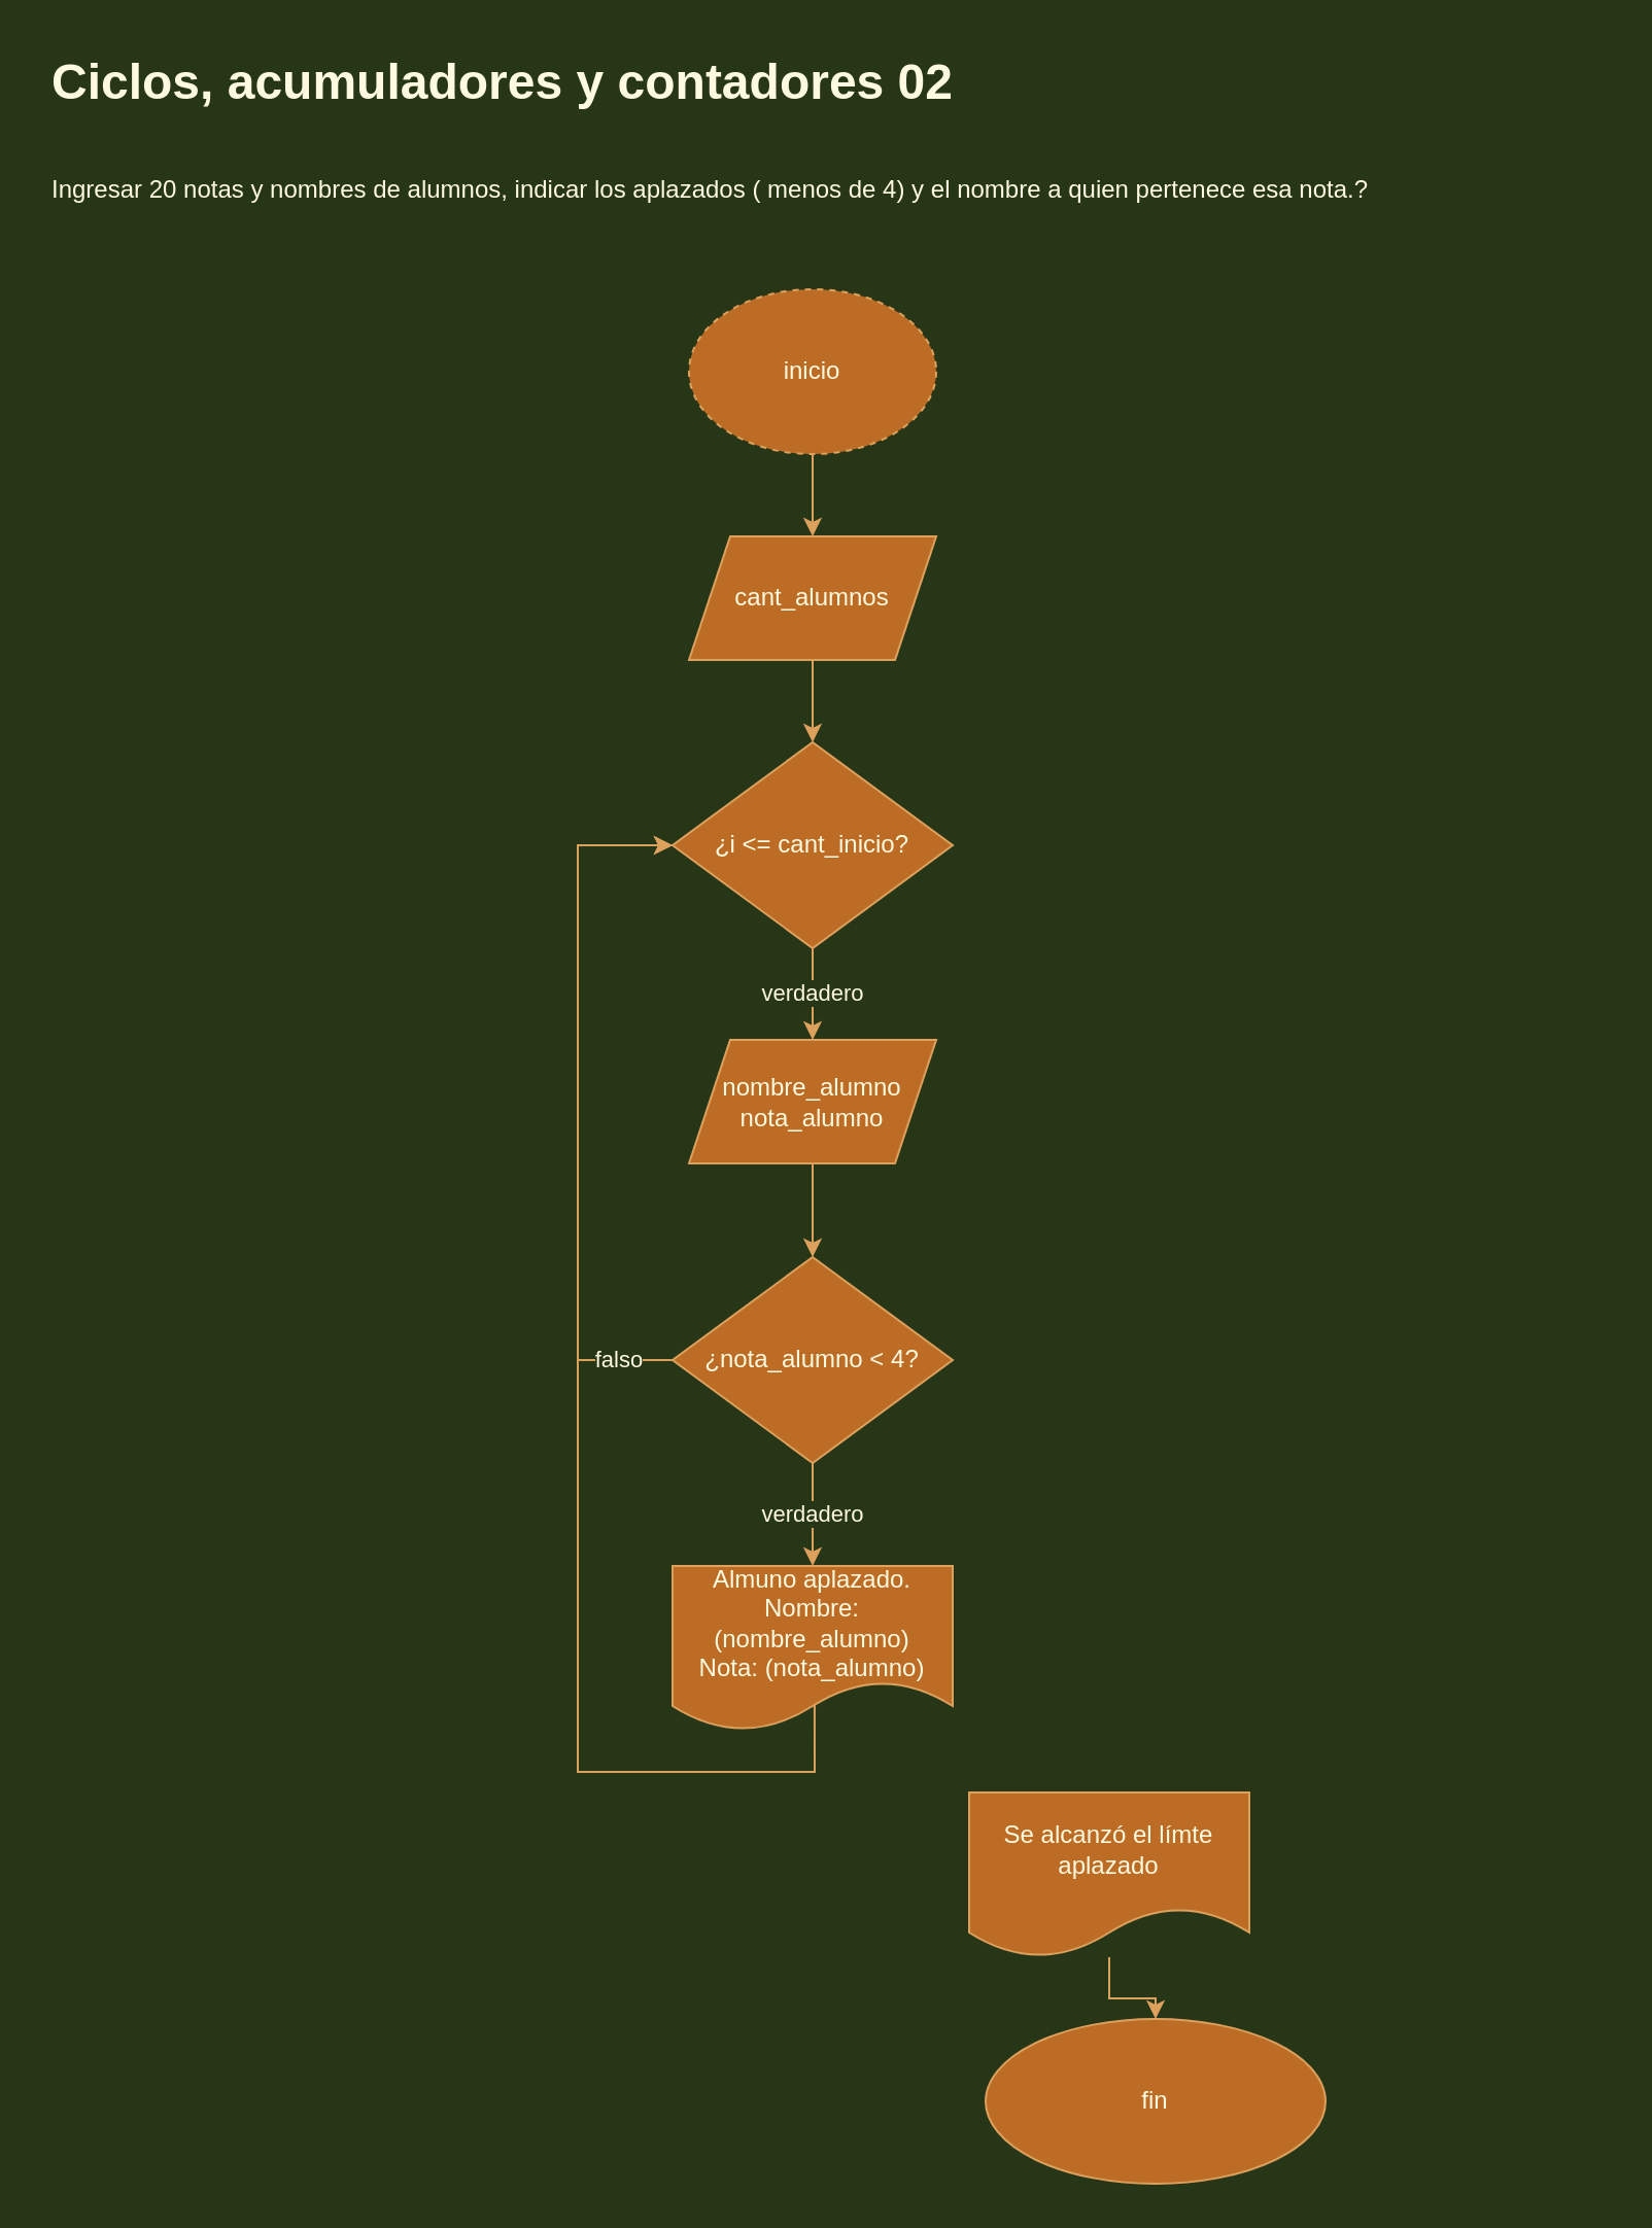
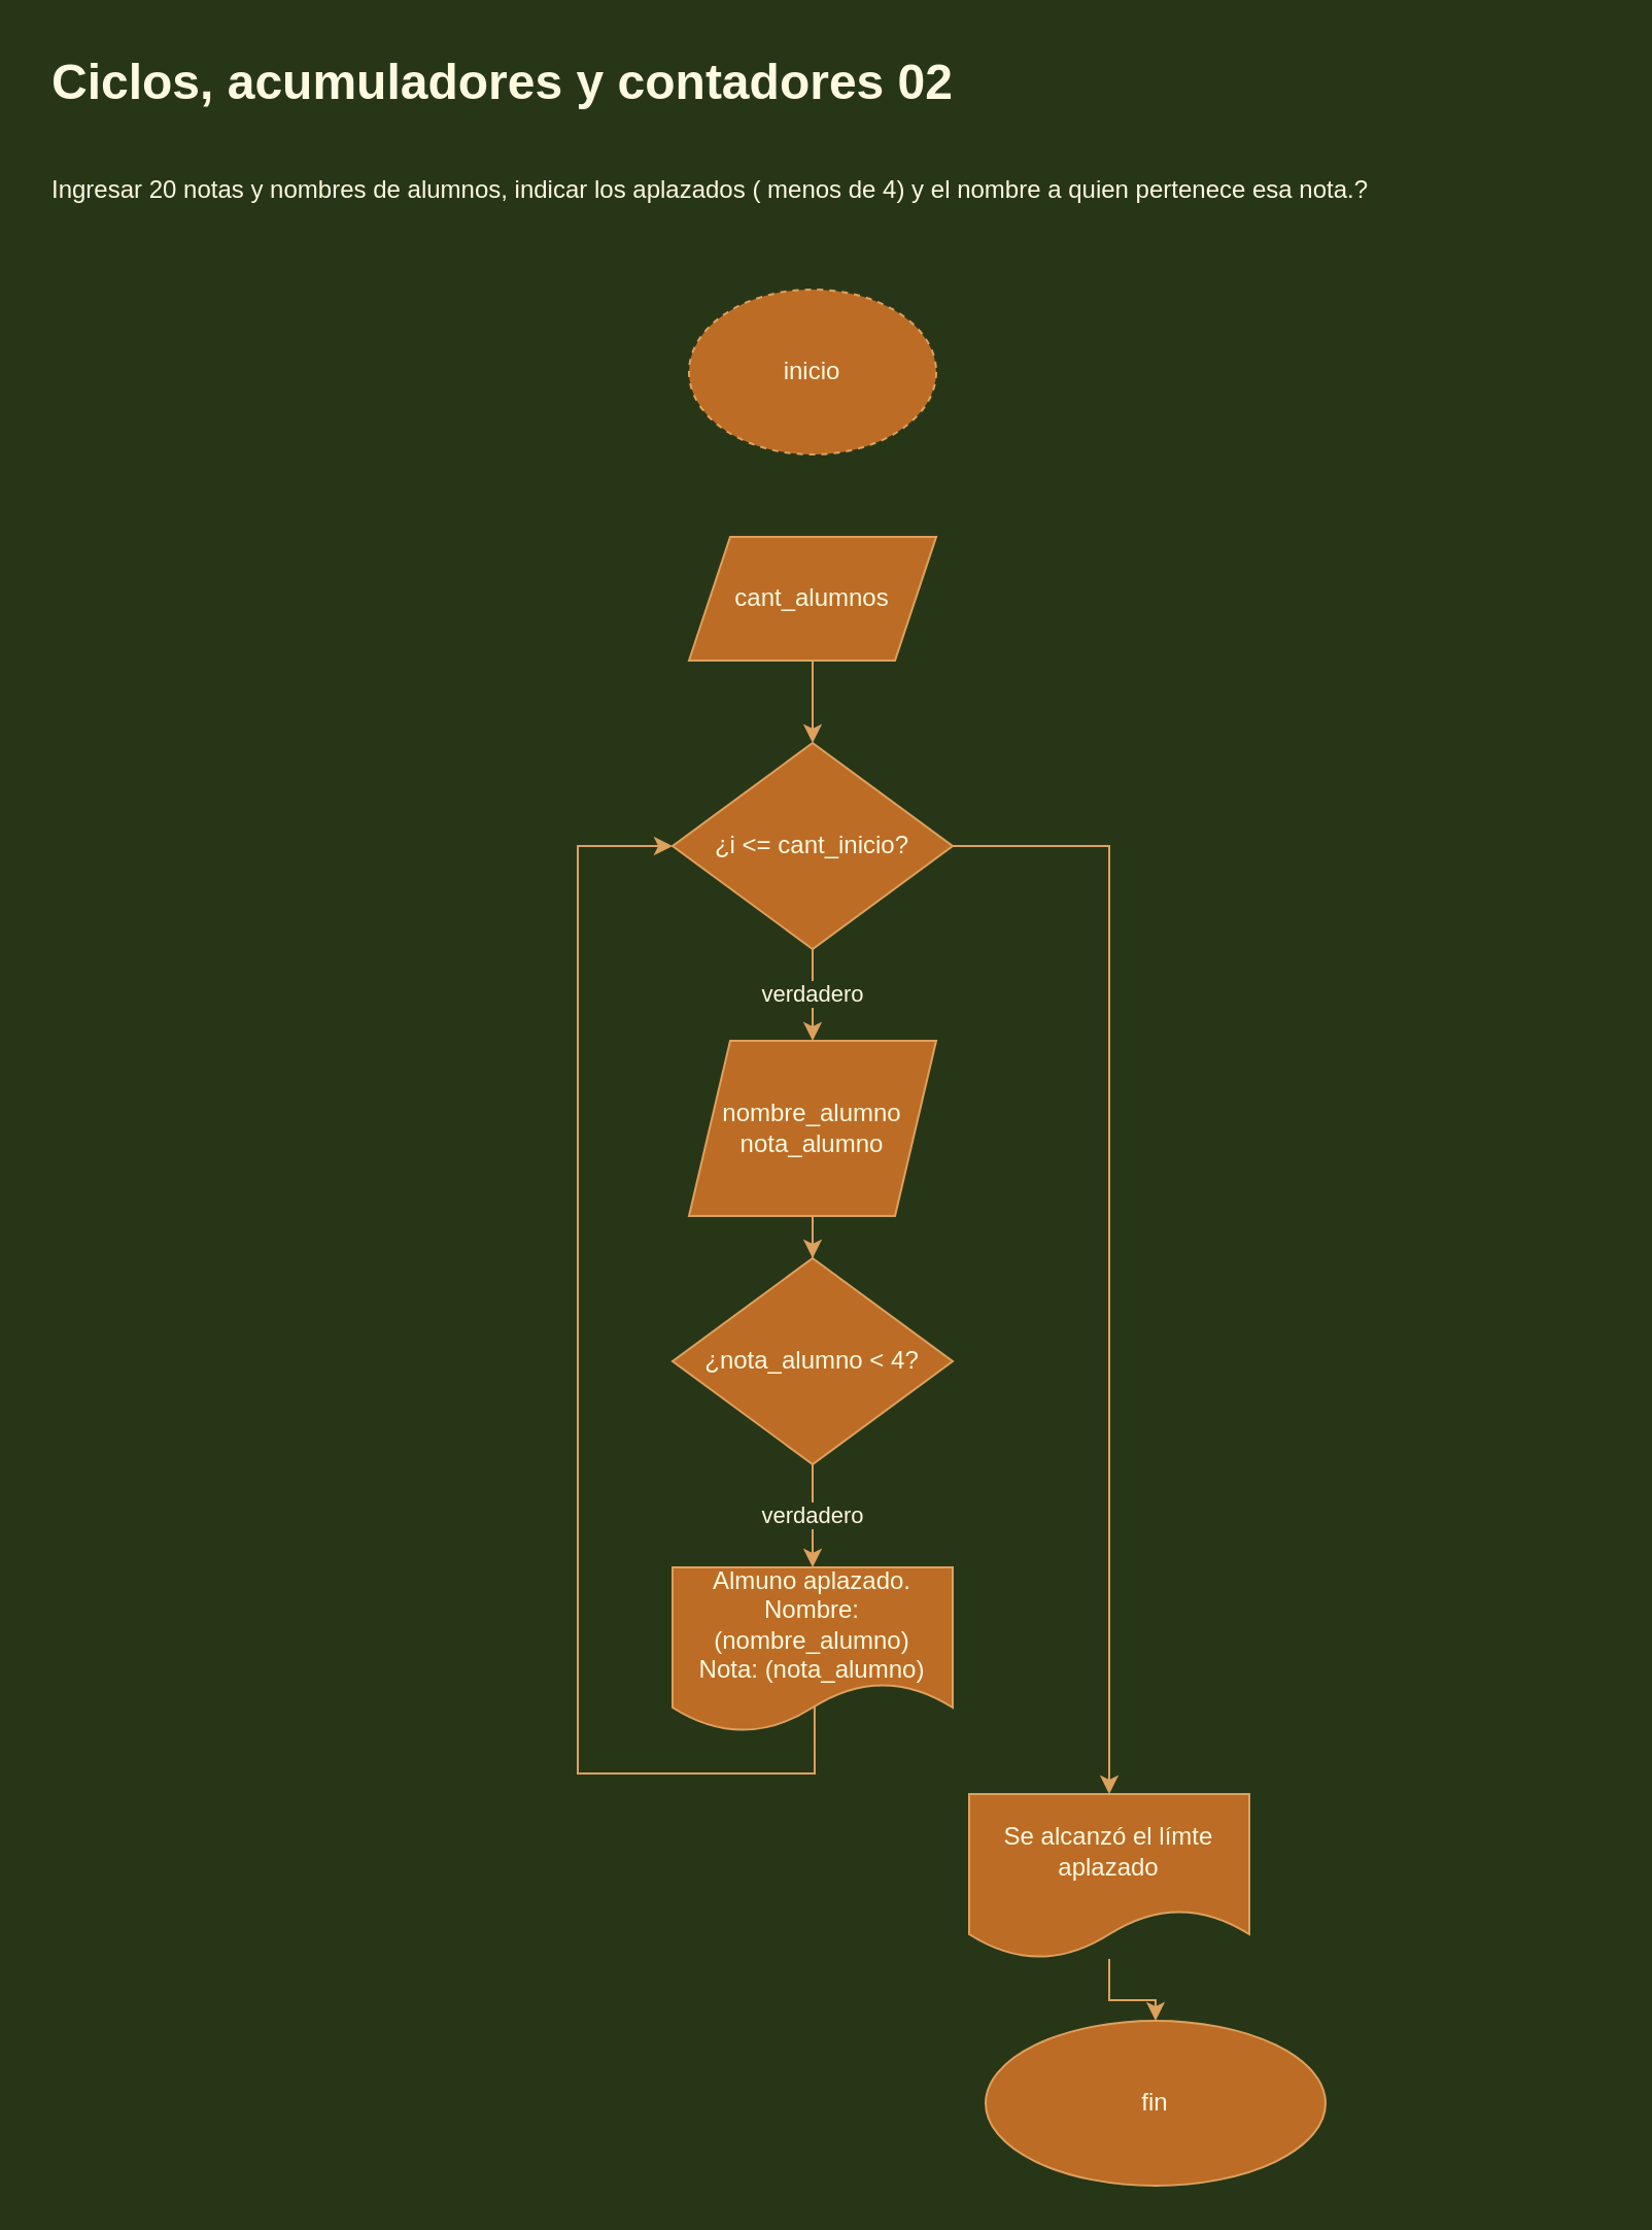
- <mxCell id="3" value="" style="edgeStyle=orthogonalEdgeStyle;rounded=0;orthogonalLoop=1;jettySize=auto;html=1;labelBackgroundColor=#283618;strokeColor=#DDA15E;fontColor=#FEFAE0;" edge="1" parent="1" source="4" target="6"><mxGeometry relative="1" as="geometry" /></mxCell>
- <mxCell id="11" value="nombre_alumno&lt;br&gt;nota_alumno" style="shape=parallelogram;perimeter=parallelogramPerimeter;whiteSpace=wrap;html=1;fixedSize=1;fillColor=#BC6C25;strokeColor=#DDA15E;fontColor=#FEFAE0;" vertex="1" parent="1"><mxGeometry x="334" y="504.5" width="120" height="60" as="geometry" /></mxCell>
+ <mxCell id="11" value="nombre_alumno&lt;br&gt;nota_alumno" style="shape=parallelogram;perimeter=parallelogramPerimeter;whiteSpace=wrap;html=1;fixedSize=1;fillColor=#BC6C25;strokeColor=#DDA15E;fontColor=#FEFAE0;" vertex="1" parent="1"><mxGeometry x="334" y="504.5" width="120" height="85" as="geometry" /></mxCell>
+ <mxCell id="8" style="edgeStyle=orthogonalEdgeStyle;rounded=0;orthogonalLoop=1;jettySize=auto;html=1;entryX=0.5;entryY=0;entryDx=0;entryDy=0;labelBackgroundColor=#283618;strokeColor=#DDA15E;fontColor=#FEFAE0;" edge="1" parent="1" source="9" target="18"><mxGeometry relative="1" as="geometry"><mxPoint x="540" y="870" as="targetPoint" /></mxGeometry></mxCell>
- <mxCell id="13" value="falso" style="edgeStyle=orthogonalEdgeStyle;rounded=0;orthogonalLoop=1;jettySize=auto;html=1;entryX=0;entryY=0.5;entryDx=0;entryDy=0;exitX=0;exitY=0.5;exitDx=0;exitDy=0;labelBackgroundColor=#283618;strokeColor=#DDA15E;fontColor=#FEFAE0;" edge="1" parent="1" source="14" target="9"><mxGeometry x="-0.848" relative="1" as="geometry"><Array as="points"><mxPoint x="280" y="660" /><mxPoint x="280" y="410" /></Array><mxPoint as="offset" /></mxGeometry></mxCell>
